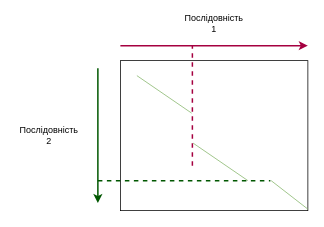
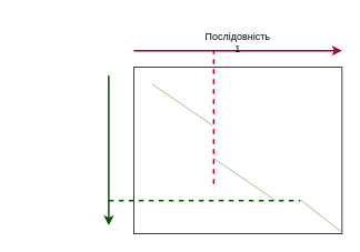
- <mxCell id="6" value="Послідовність 1" style="text;html=1;strokeColor=none;fillColor=none;align=center;verticalAlign=middle;whiteSpace=wrap;rounded=0;" vertex="1" parent="1"><mxGeometry x="240" y="20" width="90" height="20" as="geometry" /></mxCell>
+ <mxCell id="6" value="Послідовність 1" style="text;html=1;strokeColor=none;fillColor=none;align=center;verticalAlign=middle;whiteSpace=wrap;rounded=0;" vertex="1" parent="1"><mxGeometry x="240" y="40" width="90" height="20" as="geometry" /></mxCell>
- <mxCell id="5" value="Послідовність 2" style="text;html=1;strokeColor=none;fillColor=none;align=center;verticalAlign=middle;whiteSpace=wrap;rounded=0;" vertex="1" parent="1"><mxGeometry x="20" y="170" width="90" height="20" as="geometry" /></mxCell>
